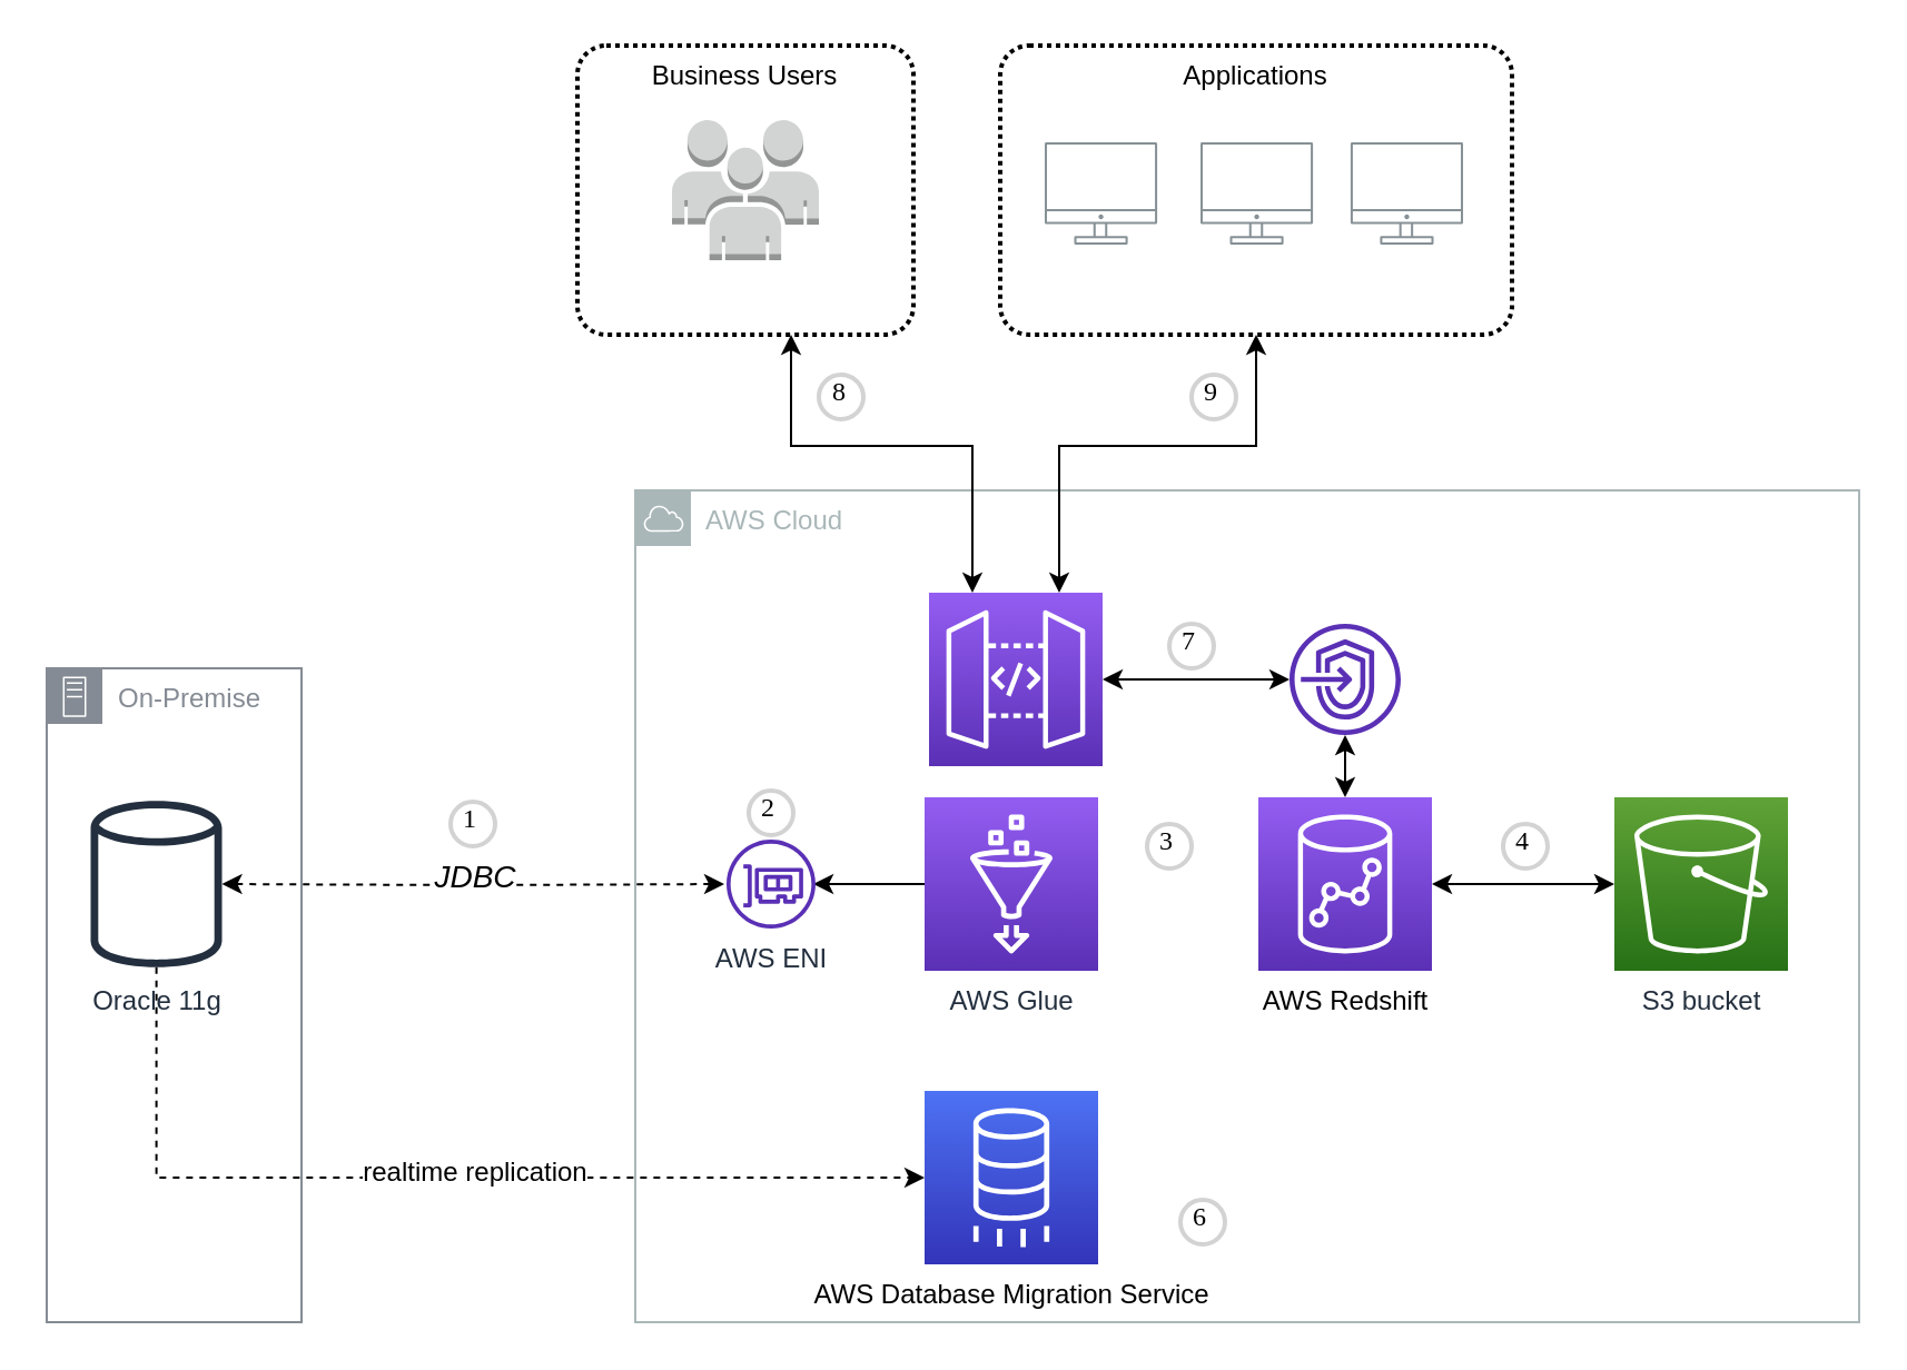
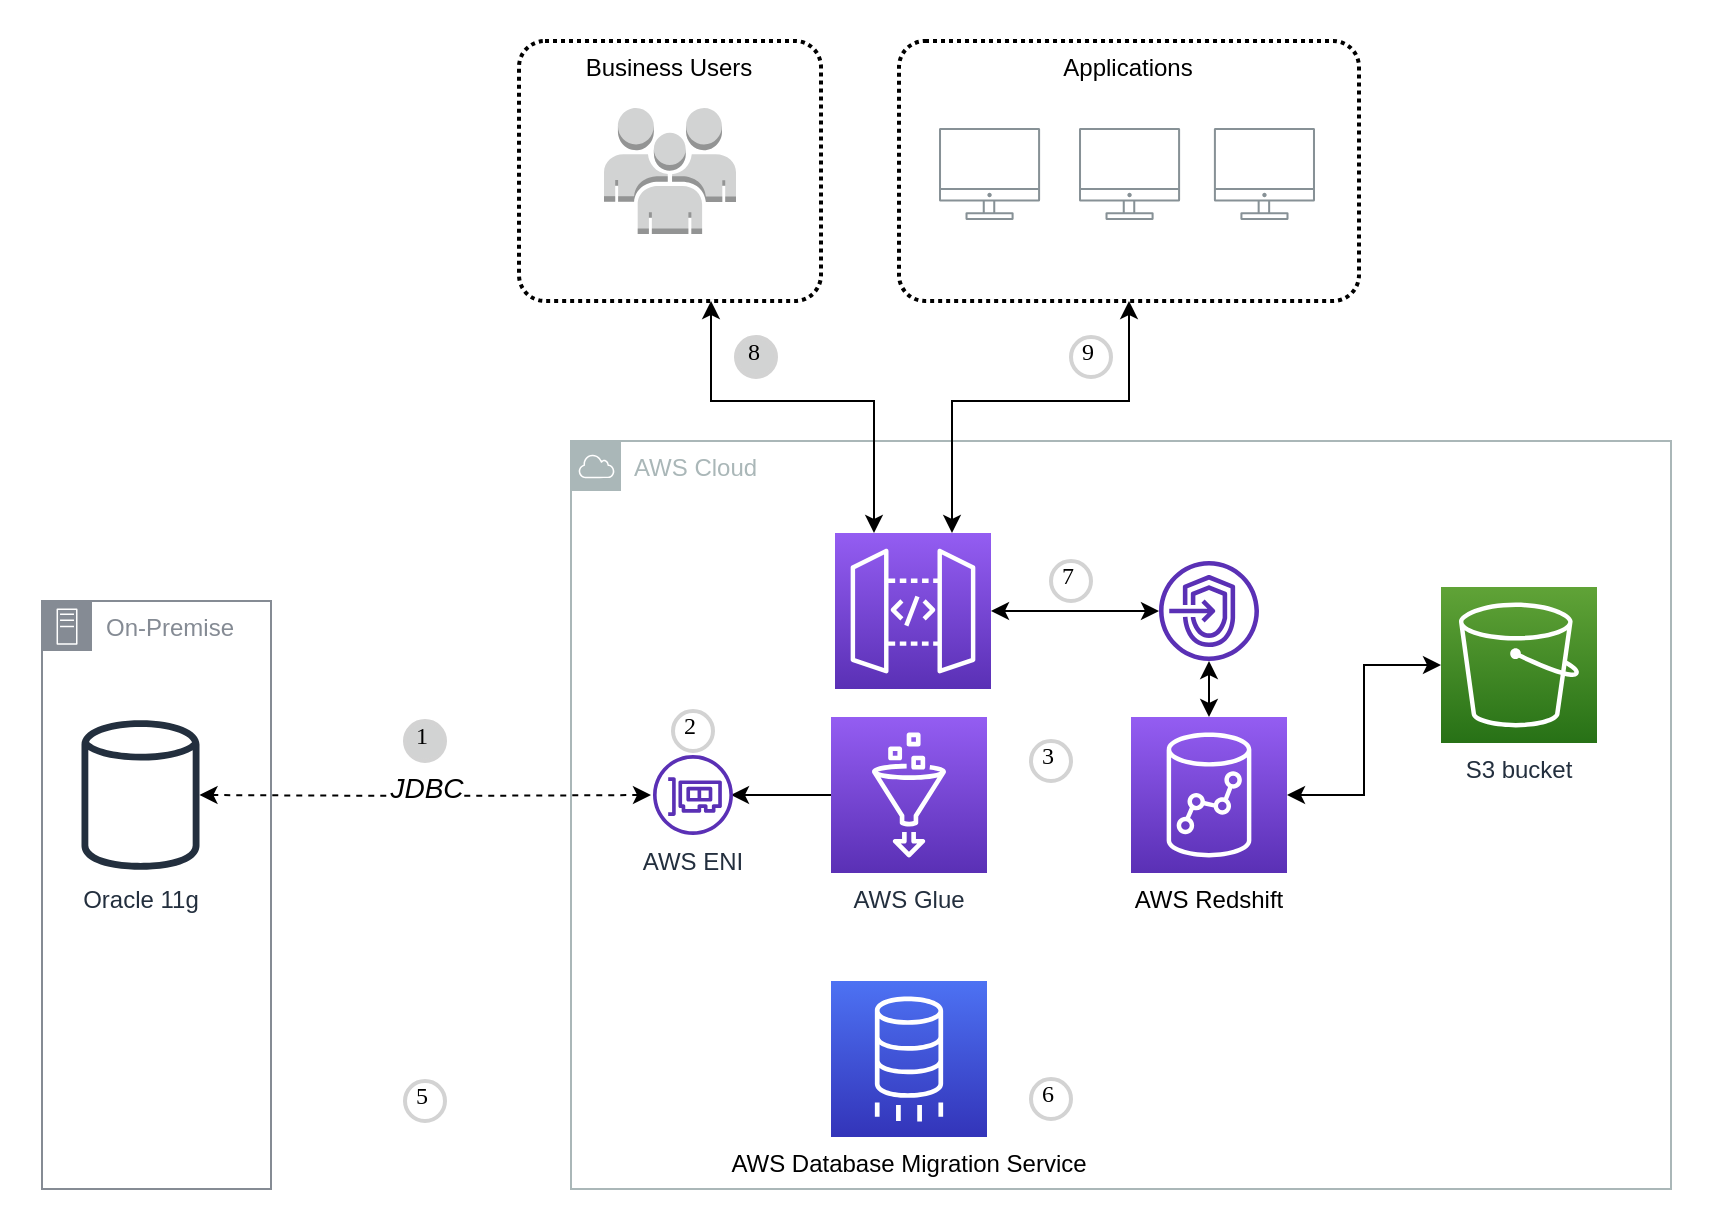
- <mxCell id="29" value="8" style="ellipse;whiteSpace=wrap;html=1;aspect=fixed;strokeWidth=2;fontFamily=Tahoma;spacingBottom=4;spacingRight=2;strokeColor=#d3d3d3;verticalAlign=middle;align=center;" parent="1" vertex="1"><mxGeometry x="367.5" y="168" width="20" height="20" as="geometry" /></mxCell>
+ <mxCell id="29" value="8" style="ellipse;whiteSpace=wrap;html=1;aspect=fixed;strokeWidth=2;fontFamily=Tahoma;spacingBottom=4;spacingRight=2;strokeColor=#d3d3d3;verticalAlign=middle;align=center;fillColor=#d2d3d3;" parent="1" vertex="1"><mxGeometry x="367.5" y="168" width="20" height="20" as="geometry" /></mxCell>
- <mxCell id="23" value="1" style="ellipse;whiteSpace=wrap;html=1;aspect=fixed;strokeWidth=2;fontFamily=Tahoma;spacingBottom=4;spacingRight=2;strokeColor=#d3d3d3;verticalAlign=middle;" parent="1" vertex="1"><mxGeometry x="202" y="360" width="20" height="20" as="geometry" /></mxCell>
+ <mxCell id="23" value="1" style="ellipse;whiteSpace=wrap;html=1;aspect=fixed;strokeWidth=2;fontFamily=Tahoma;spacingBottom=4;spacingRight=2;strokeColor=#d3d3d3;verticalAlign=middle;fillColor=#d2d3d3;" parent="1" vertex="1"><mxGeometry x="202" y="360" width="20" height="20" as="geometry" /></mxCell>
- <mxCell id="26" value="4" style="ellipse;whiteSpace=wrap;html=1;aspect=fixed;strokeWidth=2;fontFamily=Tahoma;spacingBottom=4;spacingRight=2;strokeColor=#d3d3d3;verticalAlign=middle;" parent="1" vertex="1"><mxGeometry x="675" y="370" width="20" height="20" as="geometry" /></mxCell>
- <mxCell id="14" value="S3 bucket" style="points=[[0,0,0],[0.25,0,0],[0.5,0,0],[0.75,0,0],[1,0,0],[0,1,0],[0.25,1,0],[0.5,1,0],[0.75,1,0],[1,1,0],[0,0.25,0],[0,0.5,0],[0,0.75,0],[1,0.25,0],[1,0.5,0],[1,0.75,0]];outlineConnect=0;fontColor=#232F3E;gradientColor=#60A337;gradientDirection=north;fillColor=#277116;strokeColor=#ffffff;dashed=0;verticalLabelPosition=bottom;verticalAlign=top;align=center;html=1;fontSize=12;fontStyle=0;aspect=fixed;shape=mxgraph.aws4.resourceIcon;resIcon=mxgraph.aws4.s3;" parent="1" vertex="1"><mxGeometry x="725" y="358" width="78" height="78" as="geometry" /></mxCell>
+ <mxCell id="14" value="S3 bucket" style="points=[[0,0,0],[0.25,0,0],[0.5,0,0],[0.75,0,0],[1,0,0],[0,1,0],[0.25,1,0],[0.5,1,0],[0.75,1,0],[1,1,0],[0,0.25,0],[0,0.5,0],[0,0.75,0],[1,0.25,0],[1,0.5,0],[1,0.75,0]];outlineConnect=0;fontColor=#232F3E;gradientColor=#60A337;gradientDirection=north;fillColor=#277116;strokeColor=#ffffff;dashed=0;verticalLabelPosition=bottom;verticalAlign=top;align=center;html=1;fontSize=12;fontStyle=0;aspect=fixed;shape=mxgraph.aws4.resourceIcon;resIcon=mxgraph.aws4.s3;" parent="1" vertex="1"><mxGeometry x="720" y="293" width="78" height="78" as="geometry" /></mxCell>
- <mxCell id="2" style="edgeStyle=orthogonalEdgeStyle;rounded=0;orthogonalLoop=1;jettySize=auto;html=1;dashed=1;" parent="1" source="9" target="4" edge="1"><mxGeometry relative="1" as="geometry"><mxPoint x="163.5" y="529" as="sourcePoint" /><Array as="points"><mxPoint x="70" y="529" /></Array></mxGeometry></mxCell>
- <mxCell id="3" value="realtime replication" style="edgeLabel;html=1;align=center;verticalAlign=middle;resizable=0;points=[];fontSize=12;" parent="2" vertex="1" connectable="0"><mxGeometry x="0.213" y="3" relative="1" as="geometry"><mxPoint x="-30" as="offset" /></mxGeometry></mxCell>
- <mxCell id="28" value="6" style="ellipse;whiteSpace=wrap;html=1;aspect=fixed;strokeWidth=2;fontFamily=Tahoma;spacingBottom=4;spacingRight=2;strokeColor=#d3d3d3;verticalAlign=middle;" parent="1" vertex="1"><mxGeometry x="530" y="539" width="20" height="20" as="geometry" /></mxCell>
+ <mxCell id="28" value="6" style="ellipse;whiteSpace=wrap;html=1;aspect=fixed;strokeWidth=2;fontFamily=Tahoma;spacingBottom=4;spacingRight=2;strokeColor=#d3d3d3;verticalAlign=middle;" parent="1" vertex="1"><mxGeometry x="515" y="539" width="20" height="20" as="geometry" /></mxCell>
+ <mxCell id="27" value="5" style="ellipse;whiteSpace=wrap;html=1;aspect=fixed;strokeWidth=2;fontFamily=Tahoma;spacingBottom=4;spacingRight=2;strokeColor=#d3d3d3;verticalAlign=middle;" parent="1" vertex="1"><mxGeometry x="202" y="540" width="20" height="20" as="geometry" /></mxCell>
